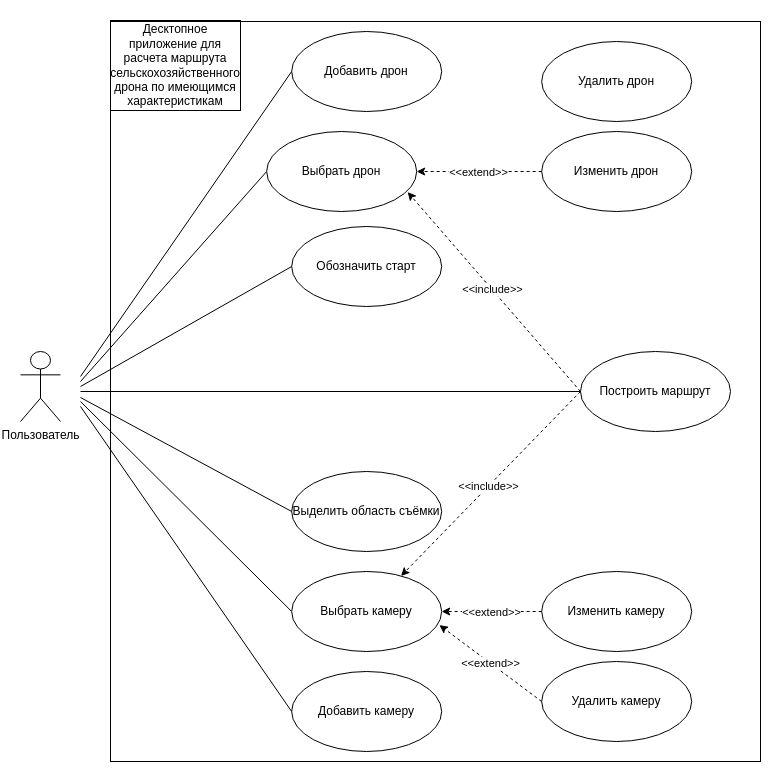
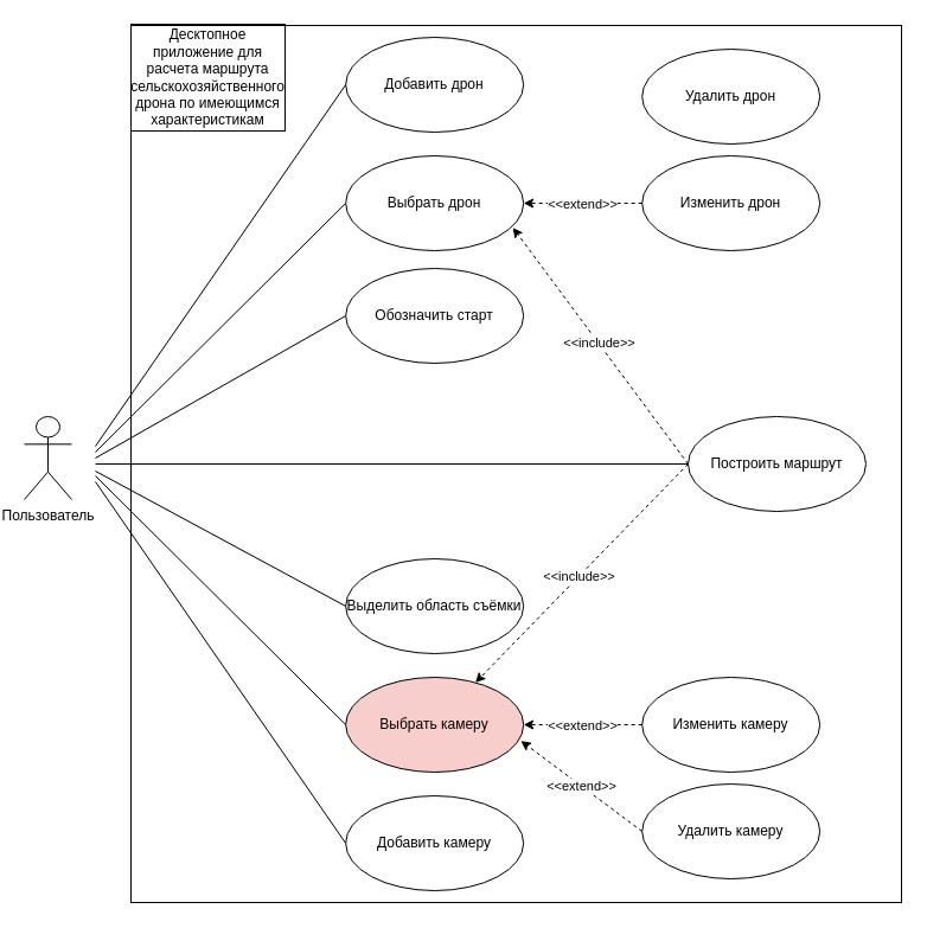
- <mxCell id="24" value="Выбрать дрон" style="ellipse;whiteSpace=wrap;html=1;" parent="1" vertex="1"><mxGeometry x="266.17" y="131" width="150" height="80" as="geometry" /></mxCell>
+ <mxCell id="24" value="Выбрать дрон" style="ellipse;whiteSpace=wrap;html=1;" parent="1" vertex="1"><mxGeometry x="291.17" y="131" width="150" height="80" as="geometry" /></mxCell>
- <mxCell id="13" value="Выбрать камеру" style="ellipse;whiteSpace=wrap;html=1;" parent="1" vertex="1"><mxGeometry x="291.17" y="571" width="150" height="80" as="geometry" /></mxCell>
+ <mxCell id="13" value="Выбрать камеру" style="ellipse;whiteSpace=wrap;html=1;fillColor=#f8cecc;" parent="1" vertex="1"><mxGeometry x="291.17" y="571" width="150" height="80" as="geometry" /></mxCell>
